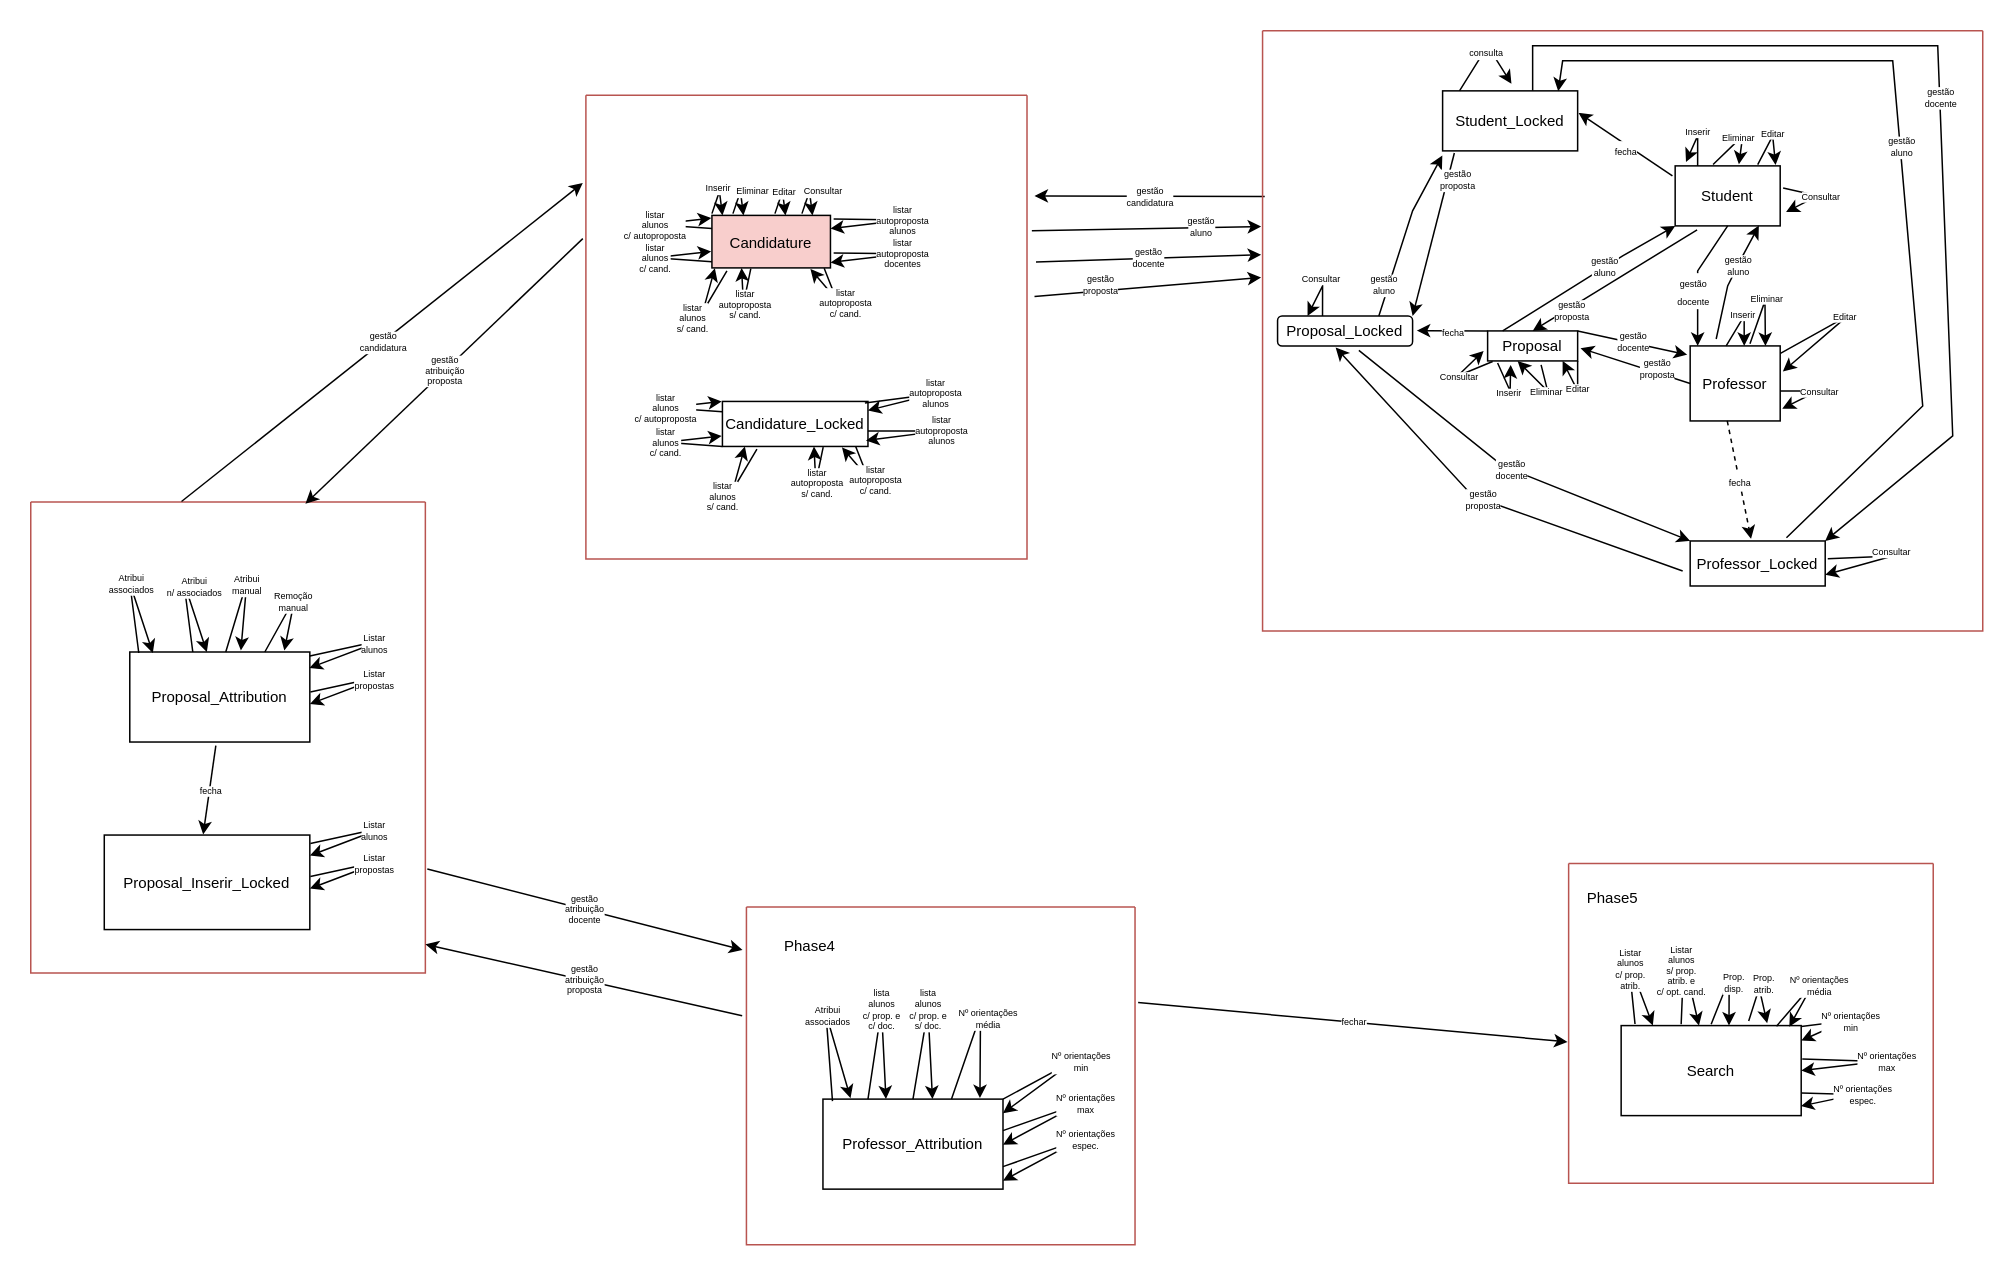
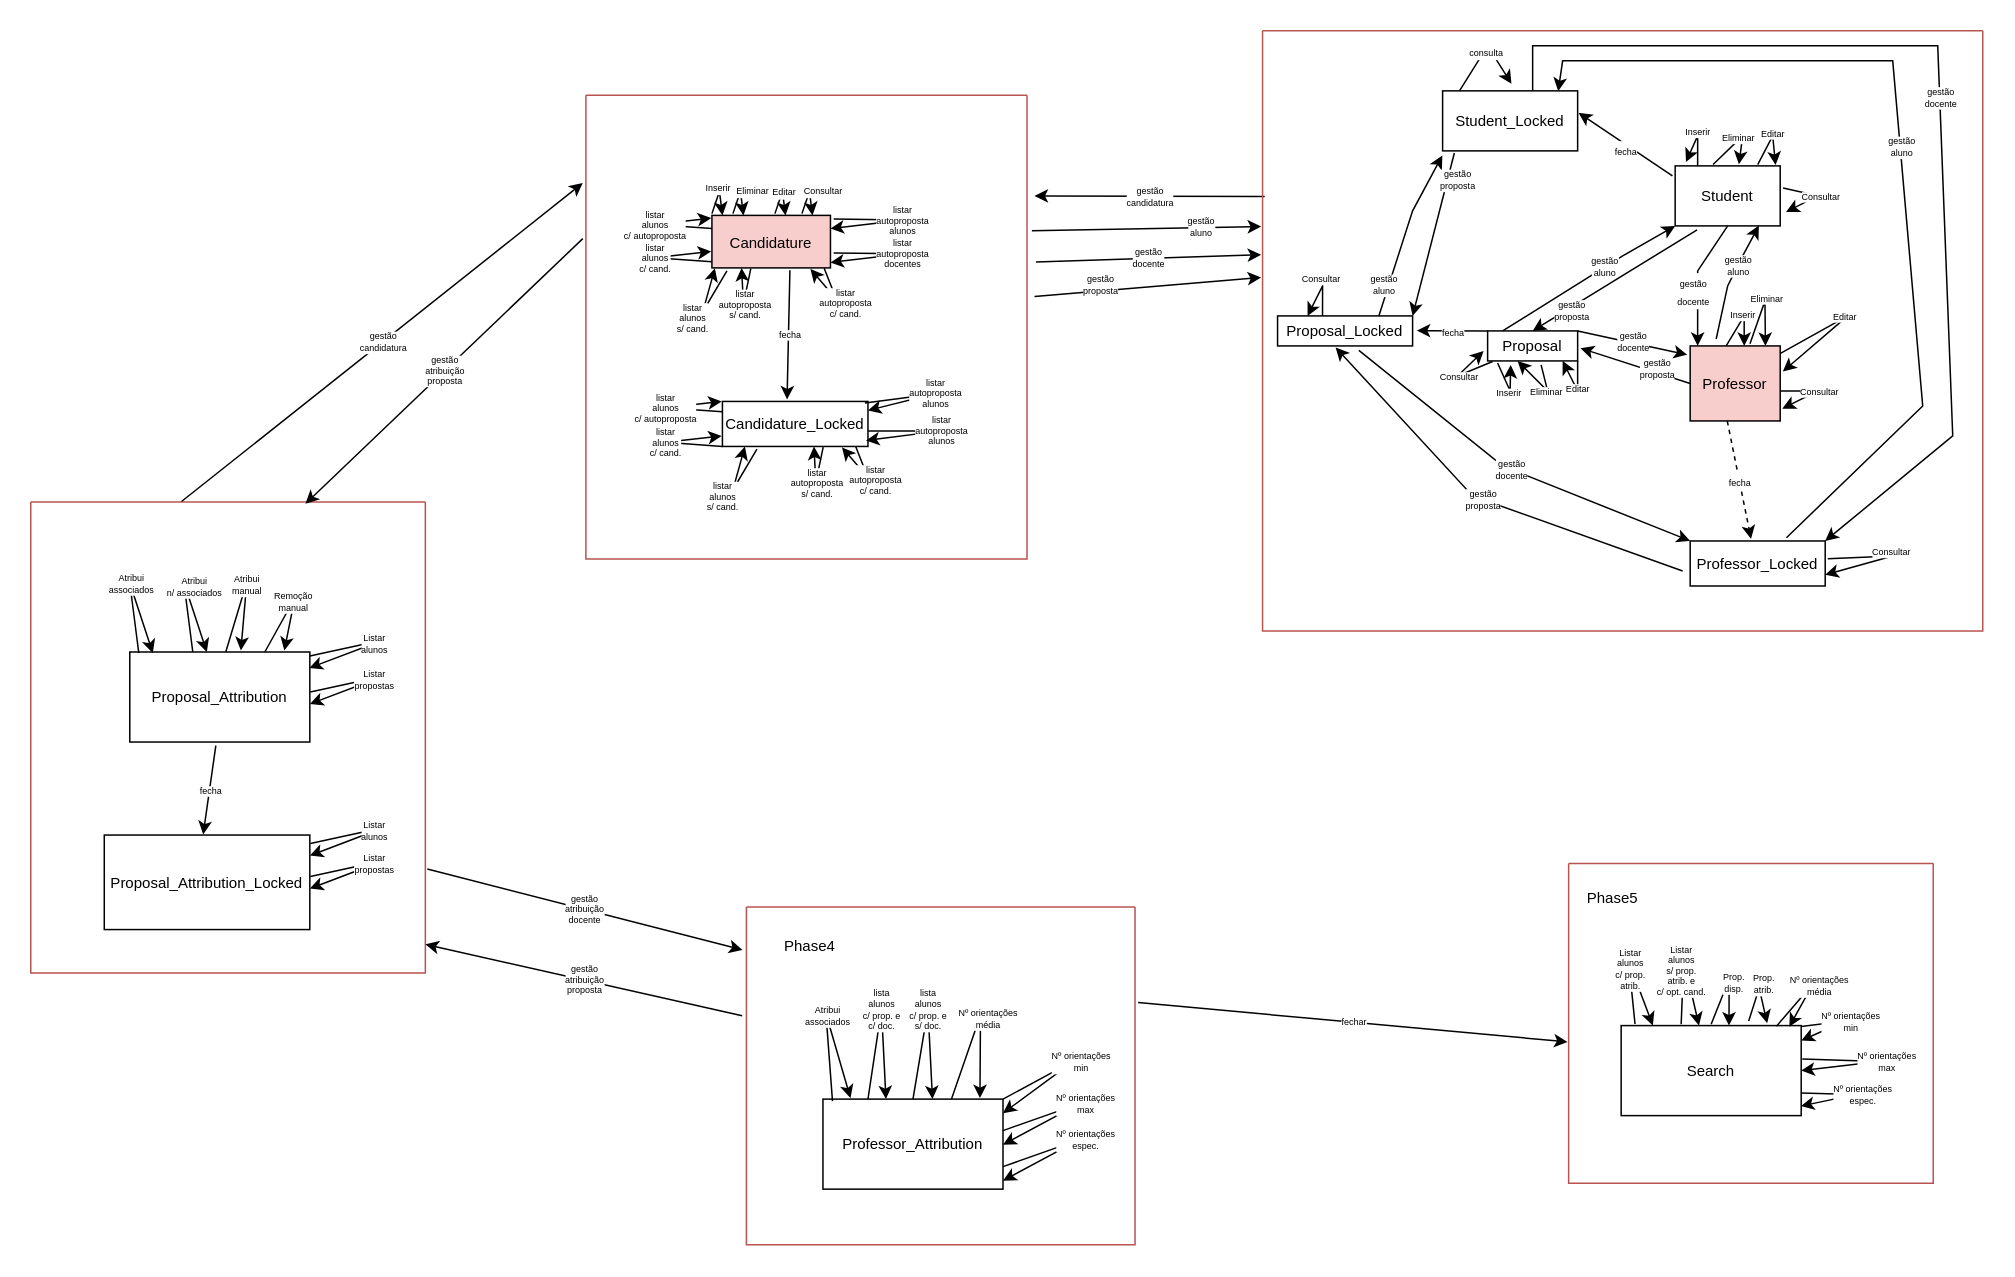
+ <mxCell id="100" value="" style="endArrow=classic;html=1;rounded=0;fontSize=6;strokeWidth=1;exitX=0.658;exitY=1.044;exitDx=0;exitDy=0;exitPerimeter=0;entryX=0.444;entryY=-0.044;entryDx=0;entryDy=0;entryPerimeter=0;" edge="1" parent="1" source="68" target="102"><mxGeometry relative="1" as="geometry"><mxPoint x="515" y="179" as="sourcePoint" /><mxPoint x="538" y="244" as="targetPoint" /></mxGeometry></mxCell>
+ <mxCell id="101" value="fecha" style="edgeLabel;resizable=0;html=1;align=center;verticalAlign=middle;fontSize=6;gradientColor=none;" connectable="0" vertex="1" parent="100"><mxGeometry relative="1" as="geometry" /></mxCell>
- <mxCell id="51" value="&lt;font style=&quot;font-size: 10px&quot;&gt;Proposal_Locked&lt;/font&gt;" style="whiteSpace=wrap;html=1;fontSize=6;rounded=1;" vertex="1" parent="1"><mxGeometry x="851" y="210" width="90" height="20" as="geometry" /></mxCell>
+ <mxCell id="51" value="&lt;font style=&quot;font-size: 10px&quot;&gt;Proposal_Locked&lt;/font&gt;" style="rounded=0;whiteSpace=wrap;html=1;fontSize=6;" vertex="1" parent="1"><mxGeometry x="851" y="210" width="90" height="20" as="geometry" /></mxCell>
- <mxCell id="16" value="&lt;font style=&quot;font-size: 10px&quot;&gt;Professor&lt;/font&gt;" style="rounded=0;whiteSpace=wrap;html=1;fontSize=6;" vertex="1" parent="1"><mxGeometry x="1126" y="230" width="60" height="50" as="geometry" /></mxCell>
+ <mxCell id="16" value="&lt;font style=&quot;font-size: 10px&quot;&gt;Professor&lt;/font&gt;" style="rounded=0;whiteSpace=wrap;html=1;fontSize=6;fillColor=#f8cecc;" vertex="1" parent="1"><mxGeometry x="1126" y="230" width="60" height="50" as="geometry" /></mxCell>
- <mxCell id="131" value="&lt;font style=&quot;font-size: 10px&quot;&gt;Proposal_&lt;font style=&quot;font-size: 10px&quot;&gt;Inserir_Locked&lt;/font&gt;&lt;/font&gt;" style="rounded=0;whiteSpace=wrap;html=1;fontSize=6;gradientColor=none;" vertex="1" parent="1"><mxGeometry x="69" y="556" width="137" height="63" as="geometry" /></mxCell>
+ <mxCell id="131" value="&lt;font style=&quot;font-size: 10px&quot;&gt;Proposal_&lt;font style=&quot;font-size: 10px&quot;&gt;Attribution_Locked&lt;/font&gt;&lt;/font&gt;" style="rounded=0;whiteSpace=wrap;html=1;fontSize=6;gradientColor=none;" vertex="1" parent="1"><mxGeometry x="69" y="556" width="137" height="63" as="geometry" /></mxCell>
